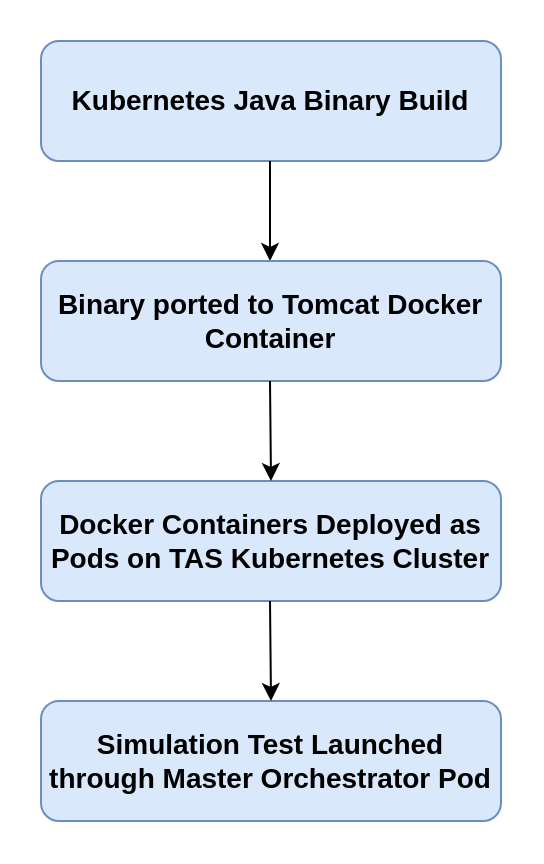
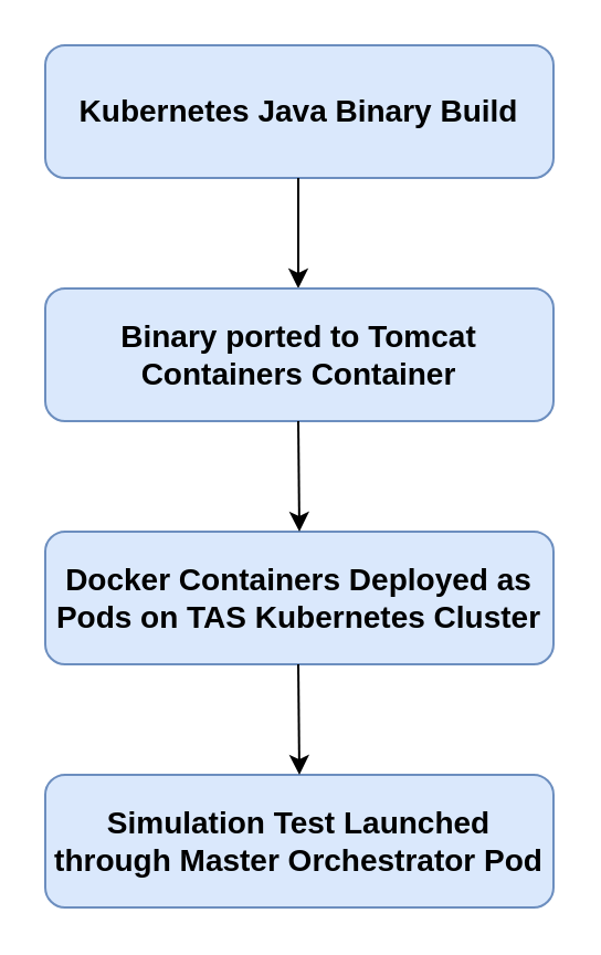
- <mxCell id="4" value="&lt;font style=&quot;font-size: 14px;&quot;&gt;&lt;b&gt;Binary ported to Tomcat Docker Container&lt;/b&gt;&lt;/font&gt;" style="rounded=1;whiteSpace=wrap;html=1;fillColor=#dae8fc;strokeColor=#6c8ebf;" vertex="1" parent="1"><mxGeometry x="20" y="130" width="230" height="60" as="geometry" /></mxCell>
+ <mxCell id="4" value="&lt;font style=&quot;font-size: 14px;&quot;&gt;&lt;b&gt;Binary ported to Tomcat Containers Container&lt;/b&gt;&lt;/font&gt;" style="rounded=1;whiteSpace=wrap;html=1;fillColor=#dae8fc;strokeColor=#6c8ebf;" vertex="1" parent="1"><mxGeometry x="20" y="130" width="230" height="60" as="geometry" /></mxCell>
